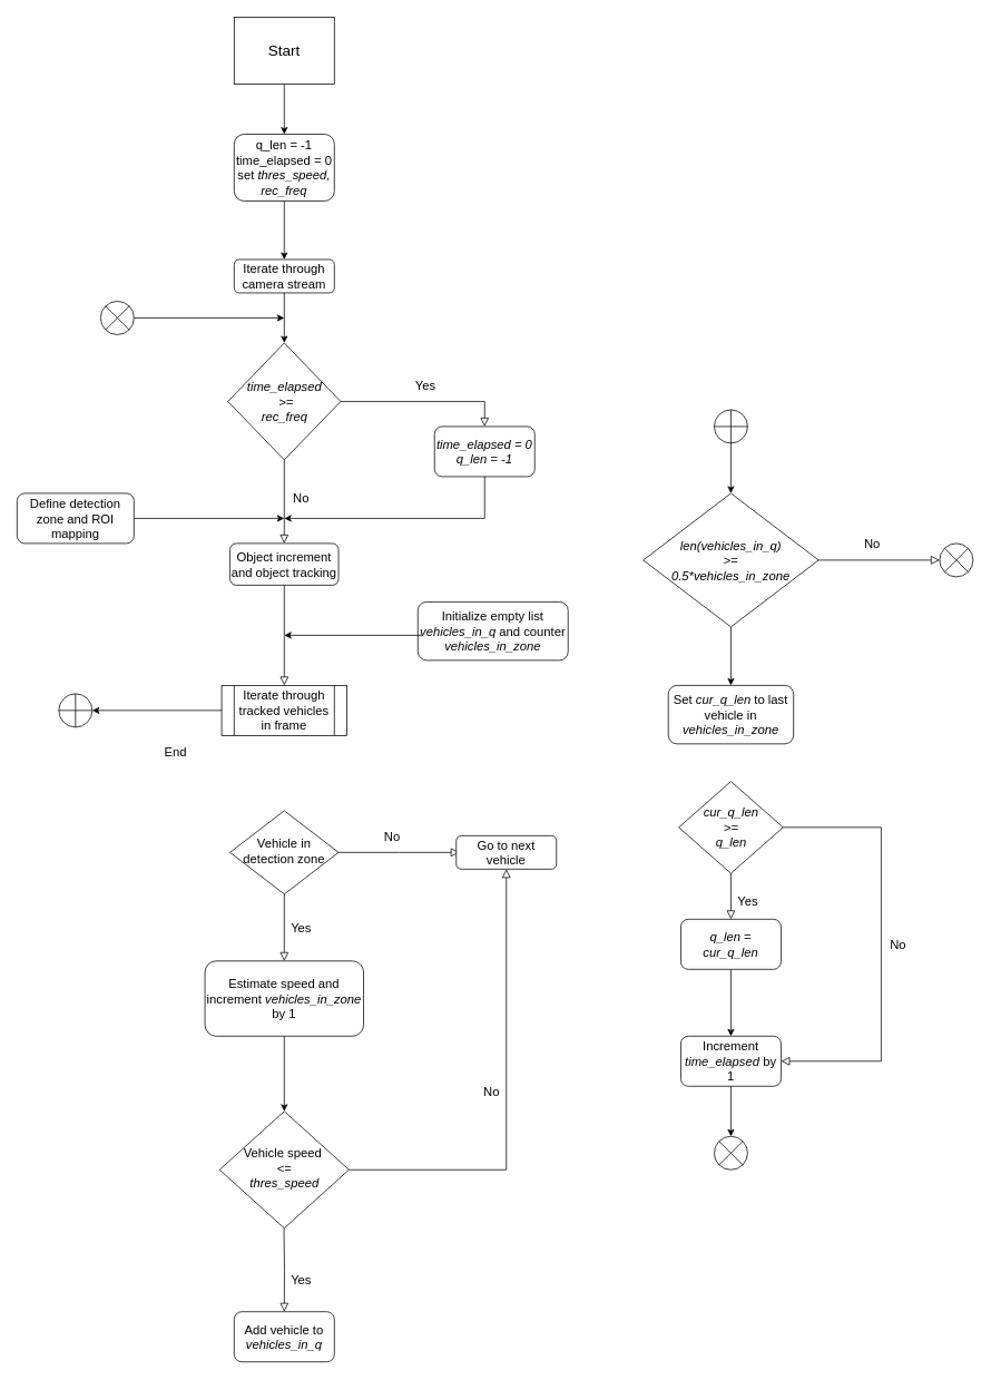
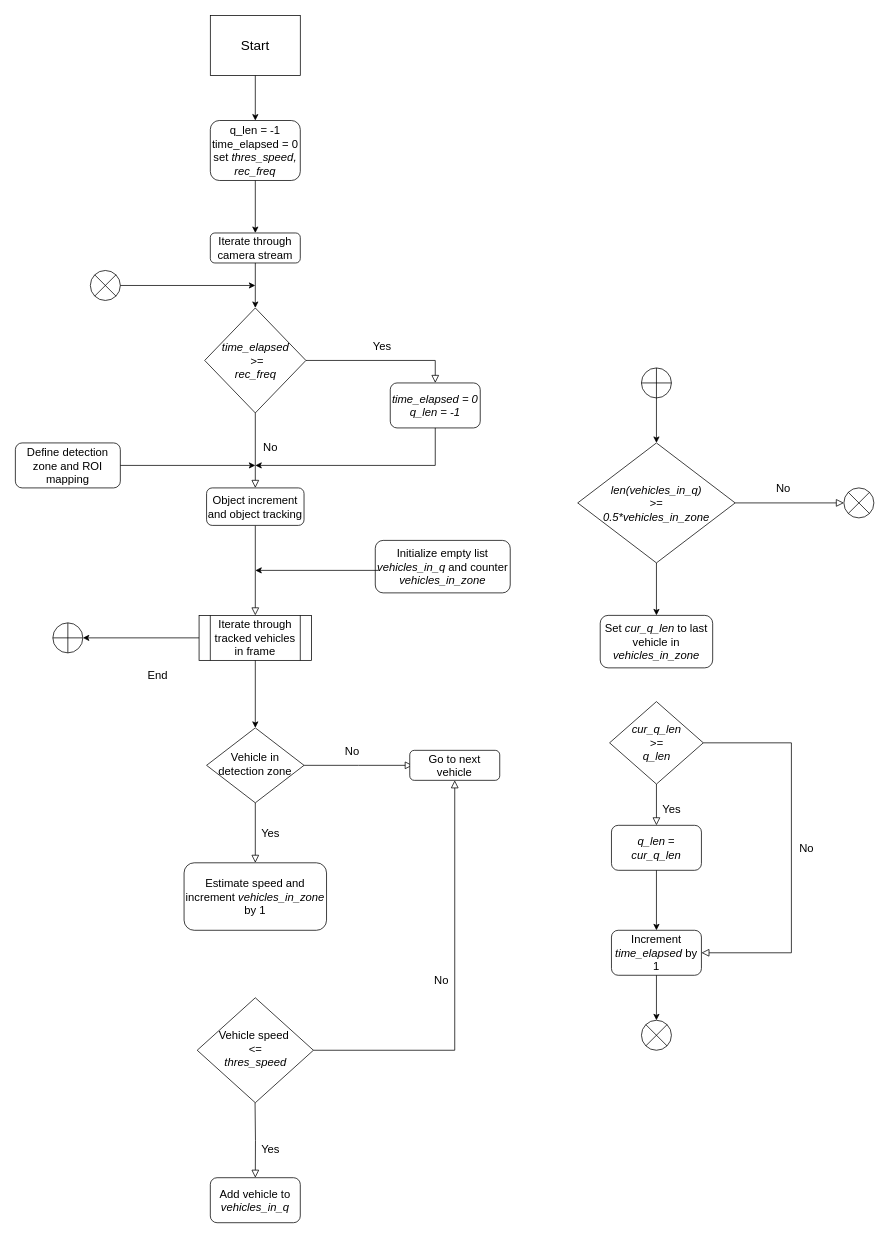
+ <mxCell id="11" value="" style="endArrow=classic;html=1;rounded=0;exitX=0.5;exitY=1;exitDx=0;exitDy=0;fontSize=15;movable=0;resizable=0;rotatable=0;deletable=0;editable=0;locked=1;connectable=0;" edge="1" parent="1" source="10" target="6"><mxGeometry width="50" height="50" relative="1" as="geometry"><mxPoint x="480" y="1050" as="sourcePoint" /><mxPoint x="530" y="1000" as="targetPoint" /></mxGeometry></mxCell>
- <mxCell id="16" value="" style="endArrow=classic;html=1;rounded=0;exitX=0.5;exitY=1;exitDx=0;exitDy=0;entryX=0.5;entryY=0;entryDx=0;entryDy=0;fontSize=15;movable=0;resizable=0;rotatable=0;deletable=0;editable=0;locked=1;connectable=0;" edge="1" parent="1" source="12" target="15"><mxGeometry width="50" height="50" relative="1" as="geometry"><mxPoint x="339.66" y="1250" as="sourcePoint" /><mxPoint x="339.66" y="1340" as="targetPoint" /></mxGeometry></mxCell>
